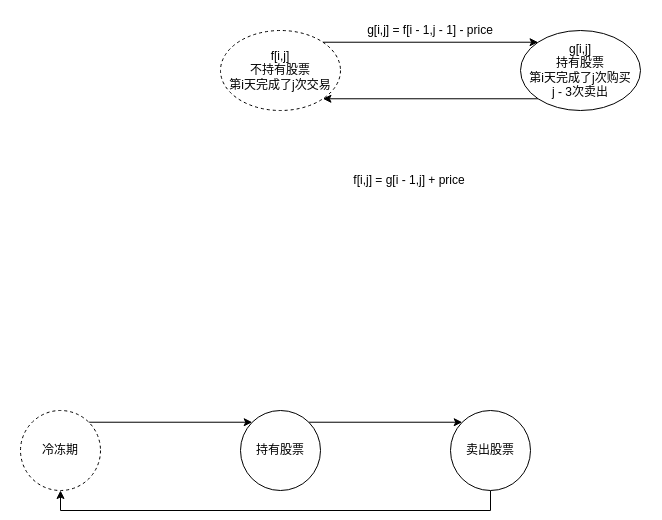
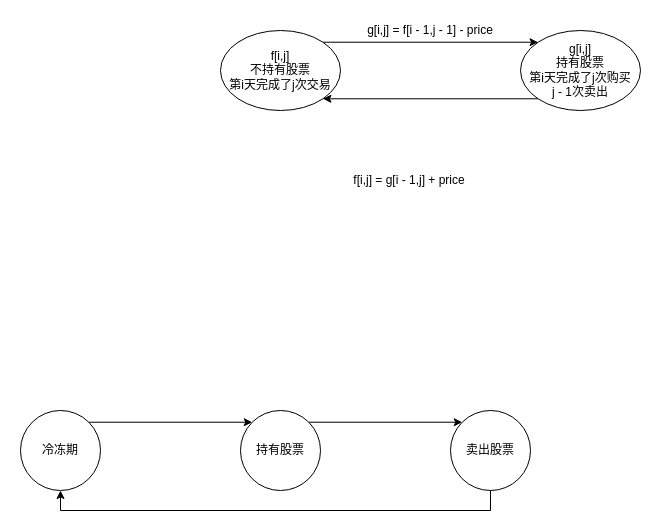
- <mxCell id="3" value="f[i,j]&lt;div&gt;不持有股票&lt;/div&gt;&lt;div&gt;第i天完成了j次交易&lt;/div&gt;" style="ellipse;whiteSpace=wrap;html=1;dashed=1;" vertex="1" parent="1"><mxGeometry x="220" y="30" width="120" height="80" as="geometry" /></mxCell>
+ <mxCell id="3" value="f[i,j]&lt;div&gt;不持有股票&lt;/div&gt;&lt;div&gt;第i天完成了j次交易&lt;/div&gt;" style="ellipse;whiteSpace=wrap;html=1;" vertex="1" parent="1"><mxGeometry x="220" y="30" width="120" height="80" as="geometry" /></mxCell>
- <mxCell id="5" value="g[i,j]&lt;div&gt;持有股票&lt;/div&gt;&lt;div&gt;第i天完成了j次购买&lt;/div&gt;&lt;div&gt;j - 3次卖出&lt;/div&gt;" style="ellipse;whiteSpace=wrap;html=1;" vertex="1" parent="1"><mxGeometry x="520" y="30" width="120" height="80" as="geometry" /></mxCell>
+ <mxCell id="5" value="g[i,j]&lt;div&gt;持有股票&lt;/div&gt;&lt;div&gt;第i天完成了j次购买&lt;/div&gt;&lt;div&gt;j - 1次卖出&lt;/div&gt;" style="ellipse;whiteSpace=wrap;html=1;" vertex="1" parent="1"><mxGeometry x="520" y="30" width="120" height="80" as="geometry" /></mxCell>
- <mxCell id="13" value="冷冻期" style="ellipse;whiteSpace=wrap;html=1;aspect=fixed;dashed=1;" vertex="1" parent="1"><mxGeometry x="20" y="410" width="80" height="80" as="geometry" /></mxCell>
+ <mxCell id="13" value="冷冻期" style="ellipse;whiteSpace=wrap;html=1;aspect=fixed;" vertex="1" parent="1"><mxGeometry x="20" y="410" width="80" height="80" as="geometry" /></mxCell>
